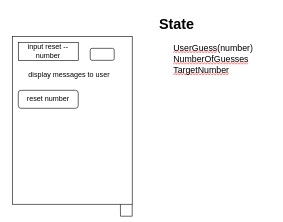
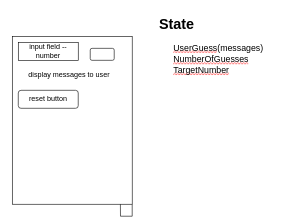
- <mxCell id="10" value="&lt;h1&gt;State&lt;/h1&gt;&lt;div&gt;&lt;div class=&quot;SCXO77911337 BCX0&quot; style=&quot;margin: 0px ; padding: 0px ; font-family: &amp;#34;calibri&amp;#34; , sans-serif ; font-size: 14.667px ; background-color: rgb(255 , 255 , 255)&quot;&gt;&lt;ul class=&quot;BulletListStyle1 SCXO77911337 BCX0&quot; style=&quot;margin: 0px ; padding: 0px ; overflow: visible ; cursor: text ; font-family: &amp;#34;verdana&amp;#34;&quot;&gt;&lt;li class=&quot;OutlineElement Ltr SCXO77911337 BCX0&quot; style=&quot;margin: 0px 0px 0px 24px ; padding: 0px ; overflow: visible ; cursor: text ; clear: both ; position: relative ; direction: ltr ; display: block ; font-size: 11pt ; font-family: &amp;#34;calibri&amp;#34; , sans-serif ; vertical-align: baseline&quot;&gt;&lt;p class=&quot;Paragraph SCXO77911337 BCX0&quot; lang=&quot;EN-US&quot; style=&quot;margin: 0px ; padding: 0px ; overflow-wrap: break-word ; vertical-align: baseline ; background-color: transparent&quot;&gt;&lt;span class=&quot;TextRun SCXO77911337 BCX0&quot; lang=&quot;EN-US&quot; style=&quot;margin: 0px ; padding: 0px ; font-size: 11pt ; font-family: &amp;#34;calibri&amp;#34; , &amp;#34;calibri_msfontservice&amp;#34; , sans-serif ; line-height: 18px&quot;&gt;&lt;span class=&quot;SpellingError SCXO77911337 BCX0&quot; style=&quot;margin: 0px ; padding: 0px ; background-repeat: repeat-x ; background-position: left bottom ; background-image: url(&amp;#34;data:image/gif;base64,R0lGODlhBQAEAJECAP////8AAAAAAAAAACH5BAEAAAIALAAAAAAFAAQAAAIIlGAXCCHrTCgAOw==&amp;#34;) ; border-bottom: 1px solid transparent ; background-color: inherit&quot;&gt;UserGuess&lt;/span&gt;&lt;span class=&quot;NormalTextRun SCXO77911337 BCX0&quot; style=&quot;margin: 0px ; padding: 0px ; background-color: inherit&quot;&gt;(number)&lt;/span&gt;&lt;/span&gt;&lt;span class=&quot;EOP SCXO77911337 BCX0&quot; style=&quot;margin: 0px ; padding: 0px ; font-size: 11pt ; line-height: 18px ; font-family: &amp;#34;calibri&amp;#34; , &amp;#34;calibri_msfontservice&amp;#34; , sans-serif&quot;&gt;&amp;nbsp;&lt;/span&gt;&lt;/p&gt;&lt;/li&gt;&lt;li class=&quot;OutlineElement Ltr SCXO77911337 BCX0&quot; style=&quot;margin: 0px 0px 0px 24px ; padding: 0px ; overflow: visible ; cursor: text ; clear: both ; position: relative ; direction: ltr ; display: block ; font-size: 11pt ; font-family: &amp;#34;calibri&amp;#34; , sans-serif ; vertical-align: baseline&quot;&gt;&lt;p class=&quot;Paragraph SCXO77911337 BCX0&quot; lang=&quot;EN-US&quot; style=&quot;margin: 0px ; padding: 0px ; overflow-wrap: break-word ; vertical-align: baseline ; background-color: transparent&quot;&gt;&lt;span class=&quot;TextRun SCXO77911337 BCX0&quot; lang=&quot;EN-US&quot; style=&quot;margin: 0px ; padding: 0px ; font-size: 11pt ; font-family: &amp;#34;calibri&amp;#34; , &amp;#34;calibri_msfontservice&amp;#34; , sans-serif ; line-height: 18px&quot;&gt;&lt;span class=&quot;SpellingError SCXO77911337 BCX0&quot; style=&quot;margin: 0px ; padding: 0px ; background-repeat: repeat-x ; background-position: left bottom ; background-image: url(&amp;#34;data:image/gif;base64,R0lGODlhBQAEAJECAP////8AAAAAAAAAACH5BAEAAAIALAAAAAAFAAQAAAIIlGAXCCHrTCgAOw==&amp;#34;) ; border-bottom: 1px solid transparent ; background-color: inherit&quot;&gt;NumberOfGuesses&lt;/span&gt;&lt;/span&gt;&lt;span class=&quot;EOP SCXO77911337 BCX0&quot; style=&quot;margin: 0px ; padding: 0px ; font-size: 11pt ; line-height: 18px ; font-family: &amp;#34;calibri&amp;#34; , &amp;#34;calibri_msfontservice&amp;#34; , sans-serif&quot;&gt;&amp;nbsp;&lt;/span&gt;&lt;/p&gt;&lt;/li&gt;&lt;li class=&quot;OutlineElement Ltr SCXO77911337 BCX0&quot; style=&quot;margin: 0px 0px 0px 24px ; padding: 0px ; overflow: visible ; cursor: text ; clear: both ; position: relative ; direction: ltr ; display: block ; font-size: 11pt ; font-family: &amp;#34;calibri&amp;#34; , sans-serif ; vertical-align: baseline&quot;&gt;&lt;p class=&quot;Paragraph SCXO77911337 BCX0&quot; lang=&quot;EN-US&quot; style=&quot;margin: 0px ; padding: 0px ; overflow-wrap: break-word ; vertical-align: baseline ; background-color: transparent&quot;&gt;&lt;span class=&quot;TextRun SCXO77911337 BCX0&quot; lang=&quot;EN-US&quot; style=&quot;margin: 0px ; padding: 0px ; font-size: 11pt ; font-family: &amp;#34;calibri&amp;#34; , &amp;#34;calibri_msfontservice&amp;#34; , sans-serif ; line-height: 18px&quot;&gt;&lt;span class=&quot;SpellingError SCXO77911337 BCX0&quot; style=&quot;margin: 0px ; padding: 0px ; background-repeat: repeat-x ; background-position: left bottom ; background-image: url(&amp;#34;data:image/gif;base64,R0lGODlhBQAEAJECAP////8AAAAAAAAAACH5BAEAAAIALAAAAAAFAAQAAAIIlGAXCCHrTCgAOw==&amp;#34;) ; border-bottom: 1px solid transparent ; background-color: inherit&quot;&gt;TargetNumber&lt;/span&gt;&lt;/span&gt;&lt;span class=&quot;EOP SCXO77911337 BCX0&quot; style=&quot;margin: 0px ; padding: 0px ; font-size: 11pt ; line-height: 18px ; font-family: &amp;#34;calibri&amp;#34; , &amp;#34;calibri_msfontservice&amp;#34; , sans-serif&quot;&gt;&amp;nbsp;&lt;/span&gt;&lt;/p&gt;&lt;/li&gt;&lt;/ul&gt;&lt;/div&gt;&lt;div class=&quot;OutlineElement Ltr  BCX0 SCXO77911337&quot; style=&quot;margin: 0px ; padding: 0px ; overflow: visible ; cursor: text ; clear: both ; position: relative ; direction: ltr ; font-family: &amp;#34;calibri&amp;#34; , sans-serif ; font-size: 14.667px ; background-color: rgb(255 , 255 , 255)&quot;&gt;&lt;p class=&quot;Paragraph SCXO77911337 BCX0&quot; lang=&quot;EN-US&quot; style=&quot;margin: 0px ; padding: 0px ; overflow-wrap: break-word ; vertical-align: baseline ; background-color: transparent&quot;&gt;&lt;span class=&quot;TextRun SCXO77911337 BCX0&quot; lang=&quot;EN-US&quot; style=&quot;margin: 0px ; padding: 0px ; font-size: 11pt ; font-family: &amp;#34;calibri&amp;#34; , &amp;#34;calibri_msfontservice&amp;#34; , sans-serif ; line-height: 18px&quot;&gt;&lt;span class=&quot;NormalTextRun SCXO77911337 BCX0&quot; style=&quot;margin: 0px ; padding: 0px ; background-color: inherit&quot;&gt;&lt;/span&gt;&lt;/span&gt;&lt;span class=&quot;EOP SCXO77911337 BCX0&quot; style=&quot;margin: 0px ; padding: 0px ; font-size: 11pt ; line-height: 18px ; font-family: &amp;#34;calibri&amp;#34; , &amp;#34;calibri_msfontservice&amp;#34; , sans-serif&quot;&gt;&amp;nbsp;&lt;/span&gt;&lt;/p&gt;&lt;/div&gt;&lt;/div&gt;" style="text;html=1;strokeColor=none;fillColor=none;spacing=5;spacingTop=-20;whiteSpace=wrap;overflow=hidden;rounded=0;" parent="1" vertex="1"><mxGeometry x="260" y="20" width="190" height="120" as="geometry" /></mxCell>
+ <mxCell id="10" value="&lt;h1&gt;State&lt;/h1&gt;&lt;div&gt;&lt;div class=&quot;SCXO77911337 BCX0&quot; style=&quot;margin: 0px ; padding: 0px ; font-family: &amp;#34;calibri&amp;#34; , sans-serif ; font-size: 14.667px ; background-color: rgb(255 , 255 , 255)&quot;&gt;&lt;ul class=&quot;BulletListStyle1 SCXO77911337 BCX0&quot; style=&quot;margin: 0px ; padding: 0px ; overflow: visible ; cursor: text ; font-family: &amp;#34;verdana&amp;#34;&quot;&gt;&lt;li class=&quot;OutlineElement Ltr SCXO77911337 BCX0&quot; style=&quot;margin: 0px 0px 0px 24px ; padding: 0px ; overflow: visible ; cursor: text ; clear: both ; position: relative ; direction: ltr ; display: block ; font-size: 11pt ; font-family: &amp;#34;calibri&amp;#34; , sans-serif ; vertical-align: baseline&quot;&gt;&lt;p class=&quot;Paragraph SCXO77911337 BCX0&quot; lang=&quot;EN-US&quot; style=&quot;margin: 0px ; padding: 0px ; overflow-wrap: break-word ; vertical-align: baseline ; background-color: transparent&quot;&gt;&lt;span class=&quot;TextRun SCXO77911337 BCX0&quot; lang=&quot;EN-US&quot; style=&quot;margin: 0px ; padding: 0px ; font-size: 11pt ; font-family: &amp;#34;calibri&amp;#34; , &amp;#34;calibri_msfontservice&amp;#34; , sans-serif ; line-height: 18px&quot;&gt;&lt;span class=&quot;SpellingError SCXO77911337 BCX0&quot; style=&quot;margin: 0px ; padding: 0px ; background-repeat: repeat-x ; background-position: left bottom ; background-image: url(&amp;#34;data:image/gif;base64,R0lGODlhBQAEAJECAP////8AAAAAAAAAACH5BAEAAAIALAAAAAAFAAQAAAIIlGAXCCHrTCgAOw==&amp;#34;) ; border-bottom: 1px solid transparent ; background-color: inherit&quot;&gt;UserGuess&lt;/span&gt;&lt;span class=&quot;NormalTextRun SCXO77911337 BCX0&quot; style=&quot;margin: 0px ; padding: 0px ; background-color: inherit&quot;&gt;(messages)&lt;/span&gt;&lt;/span&gt;&lt;span class=&quot;EOP SCXO77911337 BCX0&quot; style=&quot;margin: 0px ; padding: 0px ; font-size: 11pt ; line-height: 18px ; font-family: &amp;#34;calibri&amp;#34; , &amp;#34;calibri_msfontservice&amp;#34; , sans-serif&quot;&gt;&amp;nbsp;&lt;/span&gt;&lt;/p&gt;&lt;/li&gt;&lt;li class=&quot;OutlineElement Ltr SCXO77911337 BCX0&quot; style=&quot;margin: 0px 0px 0px 24px ; padding: 0px ; overflow: visible ; cursor: text ; clear: both ; position: relative ; direction: ltr ; display: block ; font-size: 11pt ; font-family: &amp;#34;calibri&amp;#34; , sans-serif ; vertical-align: baseline&quot;&gt;&lt;p class=&quot;Paragraph SCXO77911337 BCX0&quot; lang=&quot;EN-US&quot; style=&quot;margin: 0px ; padding: 0px ; overflow-wrap: break-word ; vertical-align: baseline ; background-color: transparent&quot;&gt;&lt;span class=&quot;TextRun SCXO77911337 BCX0&quot; lang=&quot;EN-US&quot; style=&quot;margin: 0px ; padding: 0px ; font-size: 11pt ; font-family: &amp;#34;calibri&amp;#34; , &amp;#34;calibri_msfontservice&amp;#34; , sans-serif ; line-height: 18px&quot;&gt;&lt;span class=&quot;SpellingError SCXO77911337 BCX0&quot; style=&quot;margin: 0px ; padding: 0px ; background-repeat: repeat-x ; background-position: left bottom ; background-image: url(&amp;#34;data:image/gif;base64,R0lGODlhBQAEAJECAP////8AAAAAAAAAACH5BAEAAAIALAAAAAAFAAQAAAIIlGAXCCHrTCgAOw==&amp;#34;) ; border-bottom: 1px solid transparent ; background-color: inherit&quot;&gt;NumberOfGuesses&lt;/span&gt;&lt;/span&gt;&lt;span class=&quot;EOP SCXO77911337 BCX0&quot; style=&quot;margin: 0px ; padding: 0px ; font-size: 11pt ; line-height: 18px ; font-family: &amp;#34;calibri&amp;#34; , &amp;#34;calibri_msfontservice&amp;#34; , sans-serif&quot;&gt;&amp;nbsp;&lt;/span&gt;&lt;/p&gt;&lt;/li&gt;&lt;li class=&quot;OutlineElement Ltr SCXO77911337 BCX0&quot; style=&quot;margin: 0px 0px 0px 24px ; padding: 0px ; overflow: visible ; cursor: text ; clear: both ; position: relative ; direction: ltr ; display: block ; font-size: 11pt ; font-family: &amp;#34;calibri&amp;#34; , sans-serif ; vertical-align: baseline&quot;&gt;&lt;p class=&quot;Paragraph SCXO77911337 BCX0&quot; lang=&quot;EN-US&quot; style=&quot;margin: 0px ; padding: 0px ; overflow-wrap: break-word ; vertical-align: baseline ; background-color: transparent&quot;&gt;&lt;span class=&quot;TextRun SCXO77911337 BCX0&quot; lang=&quot;EN-US&quot; style=&quot;margin: 0px ; padding: 0px ; font-size: 11pt ; font-family: &amp;#34;calibri&amp;#34; , &amp;#34;calibri_msfontservice&amp;#34; , sans-serif ; line-height: 18px&quot;&gt;&lt;span class=&quot;SpellingError SCXO77911337 BCX0&quot; style=&quot;margin: 0px ; padding: 0px ; background-repeat: repeat-x ; background-position: left bottom ; background-image: url(&amp;#34;data:image/gif;base64,R0lGODlhBQAEAJECAP////8AAAAAAAAAACH5BAEAAAIALAAAAAAFAAQAAAIIlGAXCCHrTCgAOw==&amp;#34;) ; border-bottom: 1px solid transparent ; background-color: inherit&quot;&gt;TargetNumber&lt;/span&gt;&lt;/span&gt;&lt;span class=&quot;EOP SCXO77911337 BCX0&quot; style=&quot;margin: 0px ; padding: 0px ; font-size: 11pt ; line-height: 18px ; font-family: &amp;#34;calibri&amp;#34; , &amp;#34;calibri_msfontservice&amp;#34; , sans-serif&quot;&gt;&amp;nbsp;&lt;/span&gt;&lt;/p&gt;&lt;/li&gt;&lt;/ul&gt;&lt;/div&gt;&lt;div class=&quot;OutlineElement Ltr  BCX0 SCXO77911337&quot; style=&quot;margin: 0px ; padding: 0px ; overflow: visible ; cursor: text ; clear: both ; position: relative ; direction: ltr ; font-family: &amp;#34;calibri&amp;#34; , sans-serif ; font-size: 14.667px ; background-color: rgb(255 , 255 , 255)&quot;&gt;&lt;p class=&quot;Paragraph SCXO77911337 BCX0&quot; lang=&quot;EN-US&quot; style=&quot;margin: 0px ; padding: 0px ; overflow-wrap: break-word ; vertical-align: baseline ; background-color: transparent&quot;&gt;&lt;span class=&quot;TextRun SCXO77911337 BCX0&quot; lang=&quot;EN-US&quot; style=&quot;margin: 0px ; padding: 0px ; font-size: 11pt ; font-family: &amp;#34;calibri&amp;#34; , &amp;#34;calibri_msfontservice&amp;#34; , sans-serif ; line-height: 18px&quot;&gt;&lt;span class=&quot;NormalTextRun SCXO77911337 BCX0&quot; style=&quot;margin: 0px ; padding: 0px ; background-color: inherit&quot;&gt;&lt;/span&gt;&lt;/span&gt;&lt;span class=&quot;EOP SCXO77911337 BCX0&quot; style=&quot;margin: 0px ; padding: 0px ; font-size: 11pt ; line-height: 18px ; font-family: &amp;#34;calibri&amp;#34; , &amp;#34;calibri_msfontservice&amp;#34; , sans-serif&quot;&gt;&amp;nbsp;&lt;/span&gt;&lt;/p&gt;&lt;/div&gt;&lt;/div&gt;" style="text;html=1;strokeColor=none;fillColor=none;spacing=5;spacingTop=-20;whiteSpace=wrap;overflow=hidden;rounded=0;" parent="1" vertex="1"><mxGeometry x="260" y="20" width="190" height="120" as="geometry" /></mxCell>
- <mxCell id="6" value="input reset -- number" style="text;html=1;strokeColor=none;fillColor=none;align=center;verticalAlign=middle;whiteSpace=wrap;rounded=0;" parent="1" vertex="1"><mxGeometry x="30" y="75" width="100" height="20" as="geometry" /></mxCell>
+ <mxCell id="6" value="input field -- number" style="text;html=1;strokeColor=none;fillColor=none;align=center;verticalAlign=middle;whiteSpace=wrap;rounded=0;" parent="1" vertex="1"><mxGeometry x="30" y="75" width="100" height="20" as="geometry" /></mxCell>
- <mxCell id="9" value="reset number" style="text;html=1;strokeColor=none;fillColor=none;align=center;verticalAlign=middle;whiteSpace=wrap;rounded=0;" parent="1" vertex="1"><mxGeometry x="40" y="155" width="80" height="20" as="geometry" /></mxCell>
+ <mxCell id="9" value="reset button" style="text;html=1;strokeColor=none;fillColor=none;align=center;verticalAlign=middle;whiteSpace=wrap;rounded=0;" parent="1" vertex="1"><mxGeometry x="40" y="155" width="80" height="20" as="geometry" /></mxCell>
